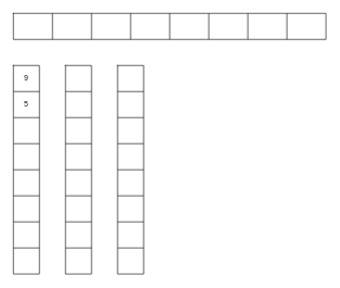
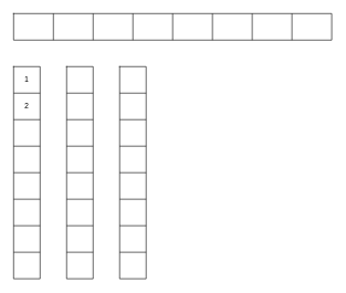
- <mxCell id="14" value="9" style="shape=partialRectangle;html=1;whiteSpace=wrap;connectable=0;strokeColor=inherit;overflow=hidden;fillColor=none;top=0;left=0;bottom=0;right=0;pointerEvents=1;" vertex="1" parent="13"><mxGeometry width="40" height="40" as="geometry"><mxRectangle width="40" height="40" as="alternateBounds" /></mxGeometry></mxCell>
+ <mxCell id="14" value="1" style="shape=partialRectangle;html=1;whiteSpace=wrap;connectable=0;strokeColor=inherit;overflow=hidden;fillColor=none;top=0;left=0;bottom=0;right=0;pointerEvents=1;" vertex="1" parent="13"><mxGeometry width="40" height="40" as="geometry"><mxRectangle width="40" height="40" as="alternateBounds" /></mxGeometry></mxCell>
- <mxCell id="16" value="5" style="shape=partialRectangle;html=1;whiteSpace=wrap;connectable=0;strokeColor=inherit;overflow=hidden;fillColor=none;top=0;left=0;bottom=0;right=0;pointerEvents=1;" vertex="1" parent="15"><mxGeometry width="40" height="40" as="geometry"><mxRectangle width="40" height="40" as="alternateBounds" /></mxGeometry></mxCell>
+ <mxCell id="16" value="2" style="shape=partialRectangle;html=1;whiteSpace=wrap;connectable=0;strokeColor=inherit;overflow=hidden;fillColor=none;top=0;left=0;bottom=0;right=0;pointerEvents=1;" vertex="1" parent="15"><mxGeometry width="40" height="40" as="geometry"><mxRectangle width="40" height="40" as="alternateBounds" /></mxGeometry></mxCell>
